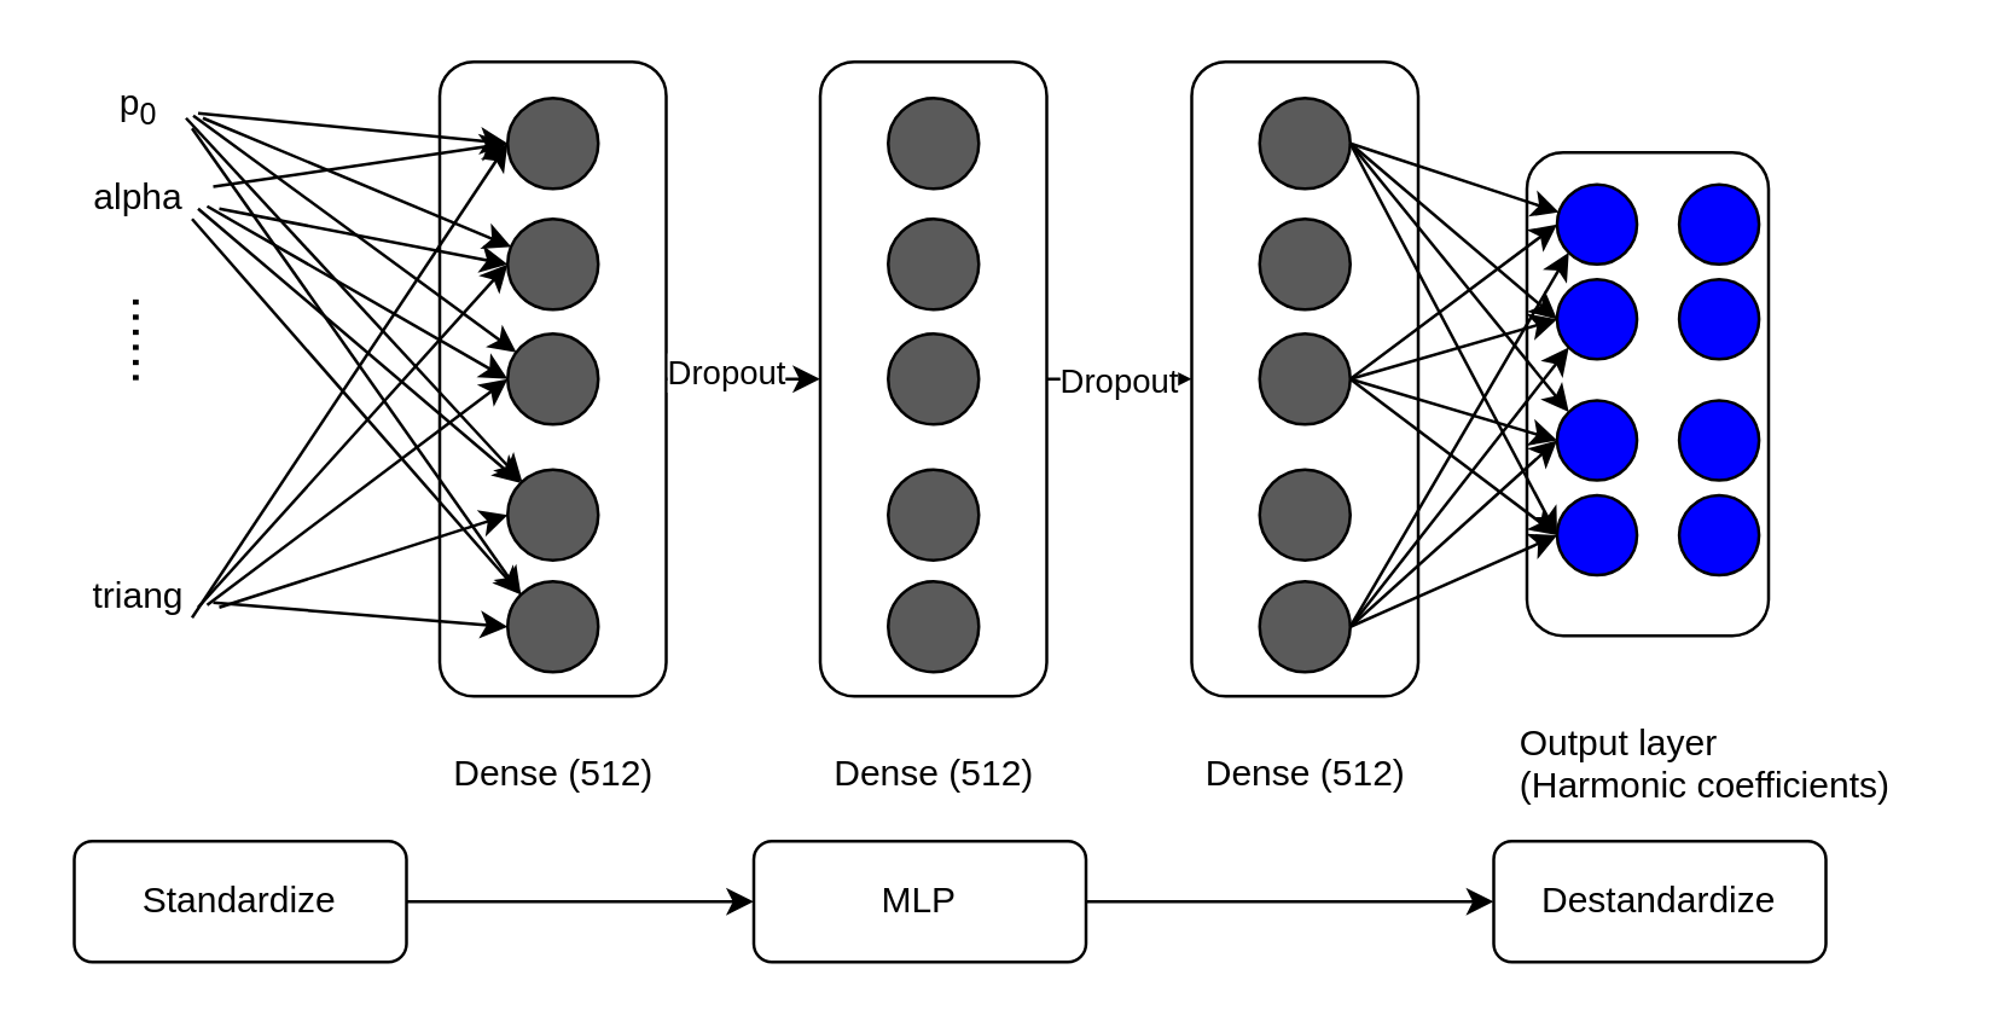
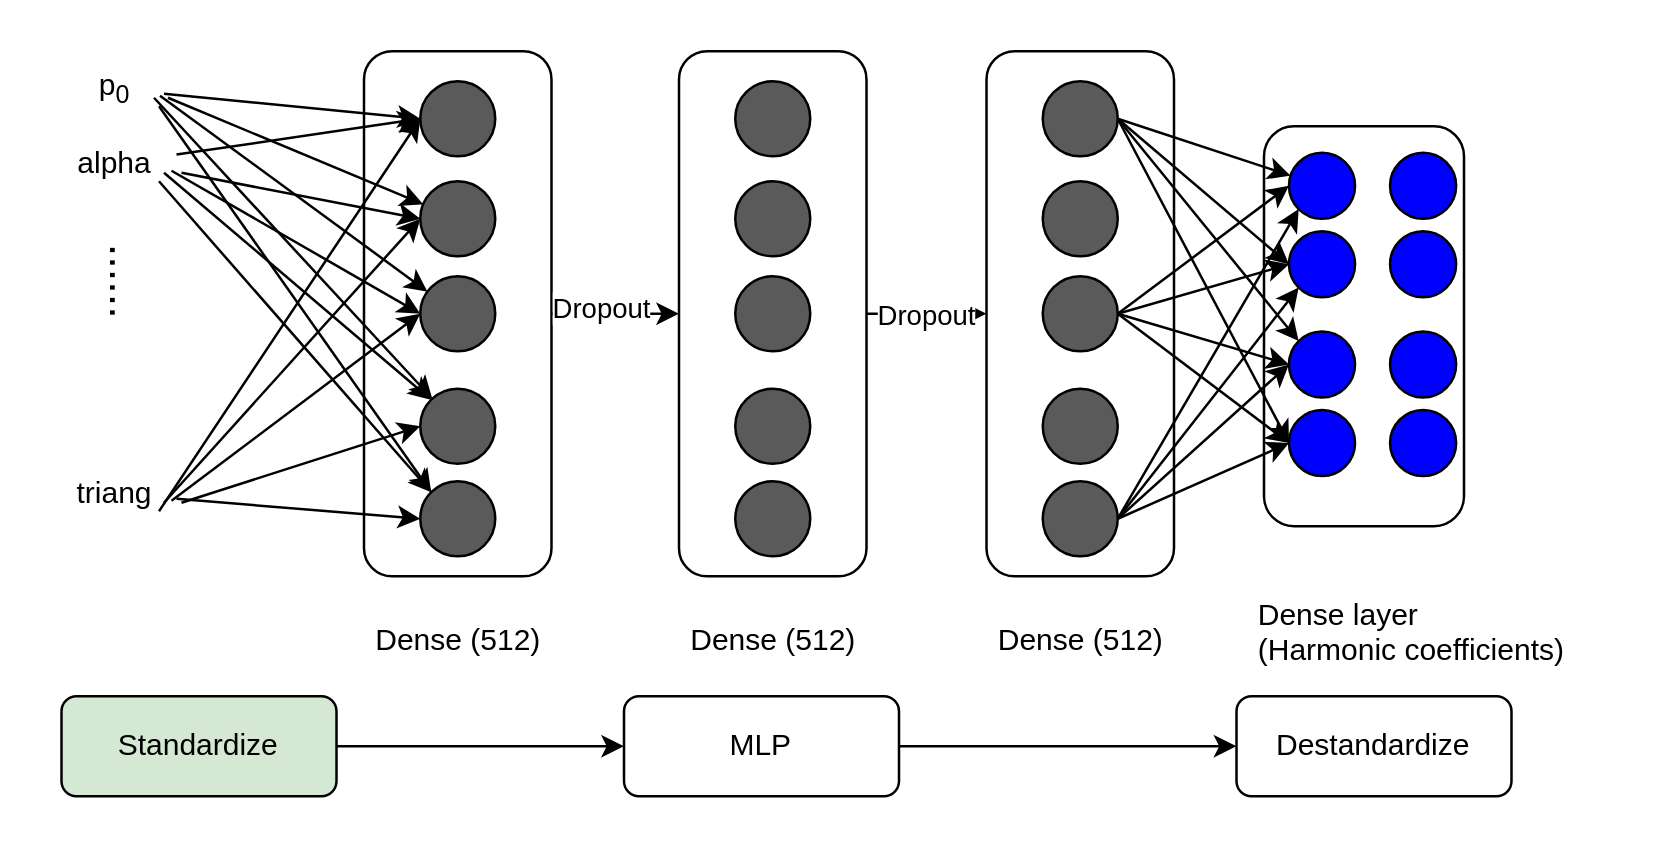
- <mxCell id="51" value="&lt;div&gt;Output layer&lt;/div&gt;&lt;div&gt;(Harmonic coefficients)&lt;/div&gt;" style="text;whiteSpace=wrap;html=1;" parent="49" vertex="1"><mxGeometry x="-3.69" y="182" width="134.66" height="26.43" as="geometry" /></mxCell>
+ <mxCell id="51" value="&lt;div&gt;Dense layer&lt;/div&gt;&lt;div&gt;(Harmonic coefficients)&lt;/div&gt;" style="text;whiteSpace=wrap;html=1;" parent="49" vertex="1"><mxGeometry x="-3.69" y="182" width="134.66" height="26.43" as="geometry" /></mxCell>
- <mxCell id="73" value="Standardize" style="rounded=1;whiteSpace=wrap;html=1;" vertex="1" parent="1"><mxGeometry x="24" y="278" width="110" height="40" as="geometry" /></mxCell>
+ <mxCell id="73" value="Standardize" style="rounded=1;whiteSpace=wrap;html=1;fillColor=#d5e8d4;" vertex="1" parent="1"><mxGeometry x="24" y="278" width="110" height="40" as="geometry" /></mxCell>
